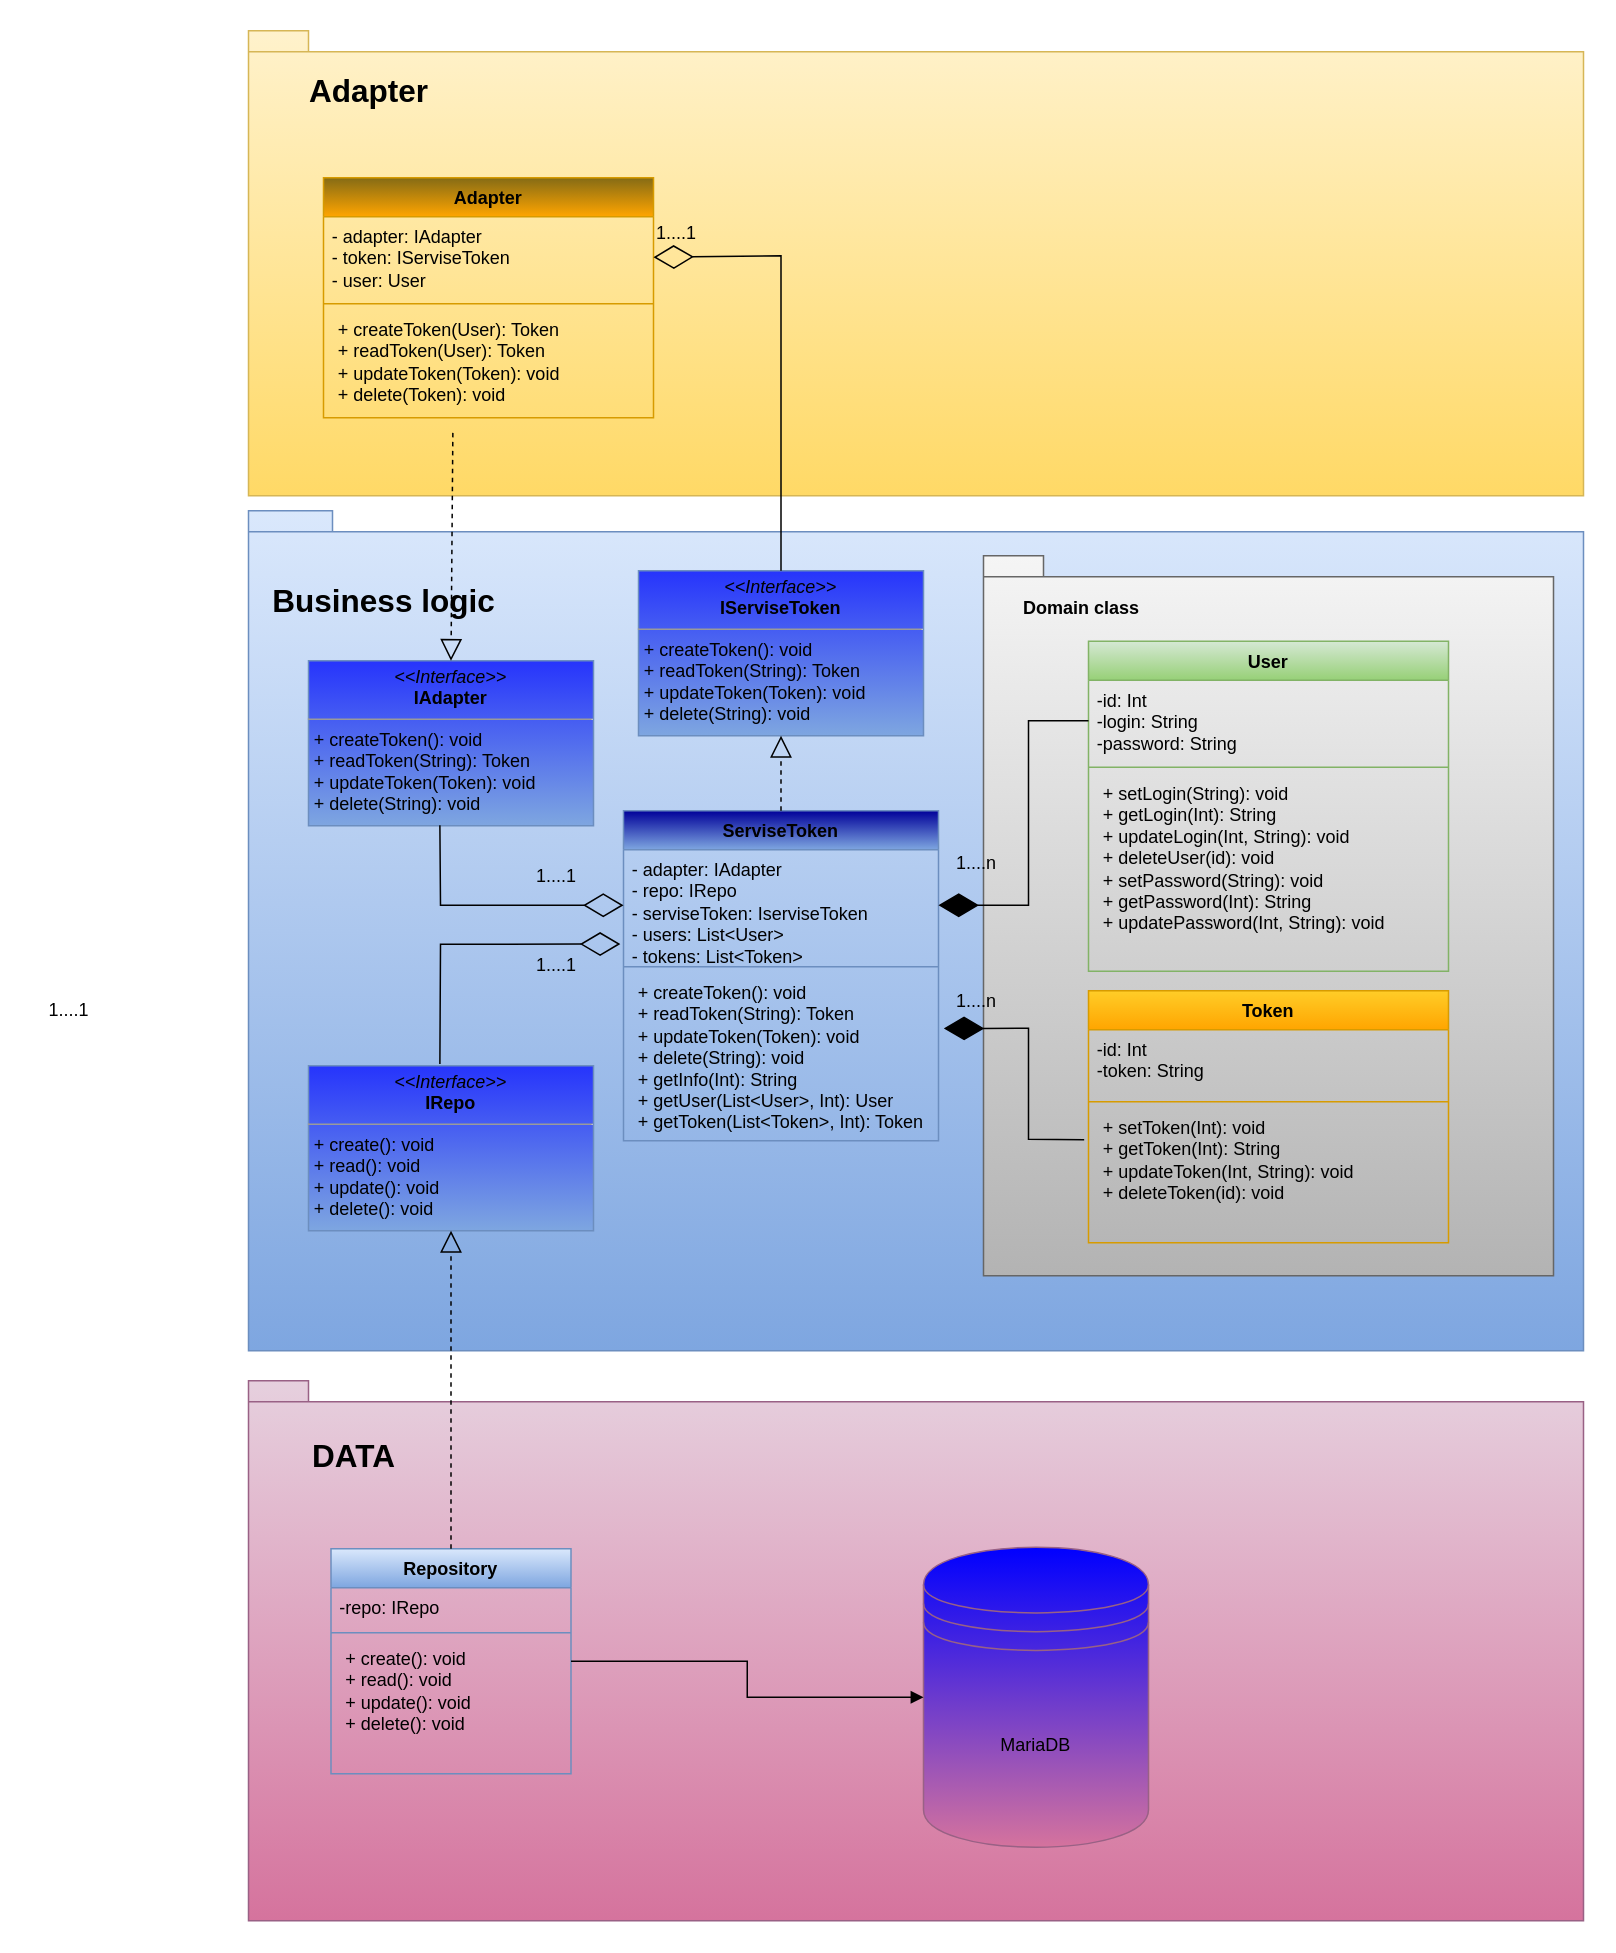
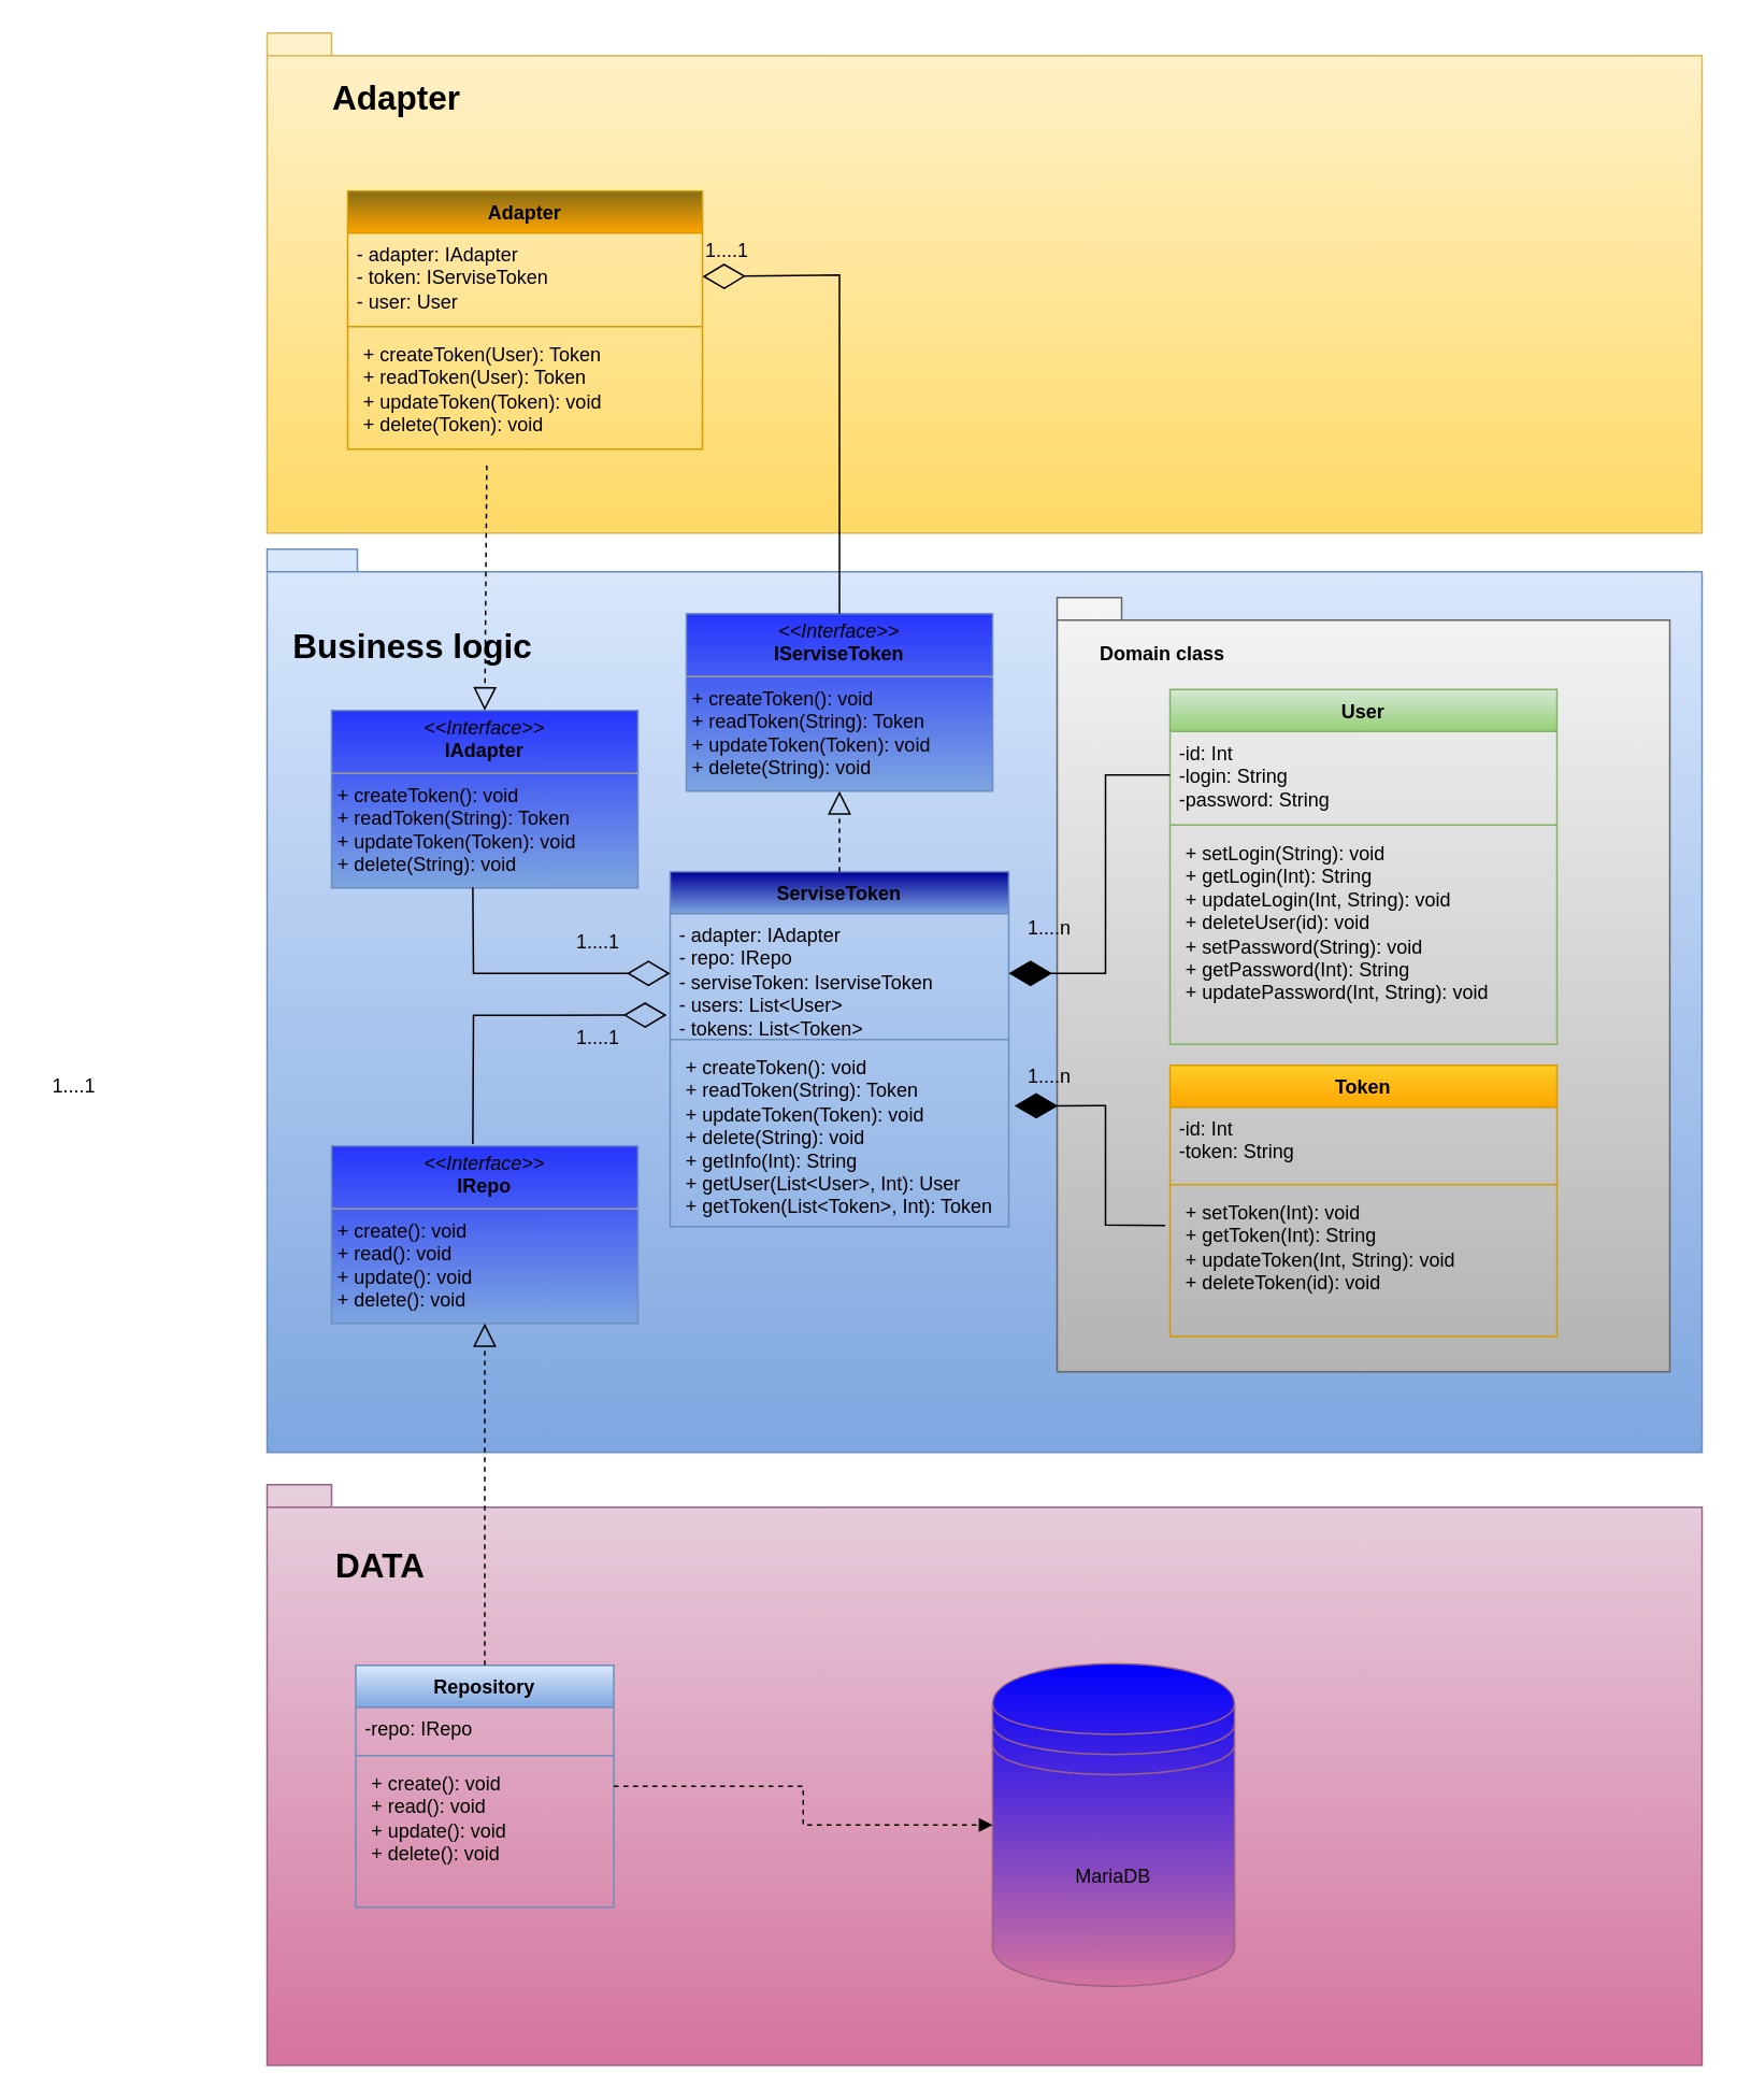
- <mxCell id="16" value="" style="endArrow=block;endFill=1;html=1;edgeStyle=orthogonalEdgeStyle;align=left;verticalAlign=top;rounded=0;exitX=1;exitY=0.5;exitDx=0;exitDy=0;entryX=0;entryY=0.5;entryDx=0;entryDy=0;" edge="1" parent="1" source="11" target="9"><mxGeometry x="-1" relative="1" as="geometry"><mxPoint x="315" y="990" as="sourcePoint" /><mxPoint x="475" y="990" as="targetPoint" /></mxGeometry></mxCell>
+ <mxCell id="16" value="" style="endArrow=block;endFill=1;html=1;edgeStyle=orthogonalEdgeStyle;align=left;verticalAlign=top;rounded=0;exitX=1;exitY=0.5;exitDx=0;exitDy=0;entryX=0;entryY=0.5;entryDx=0;entryDy=0;dashed=1;" edge="1" parent="1" source="11" target="9"><mxGeometry x="-1" relative="1" as="geometry"><mxPoint x="315" y="990" as="sourcePoint" /><mxPoint x="475" y="990" as="targetPoint" /></mxGeometry></mxCell>
